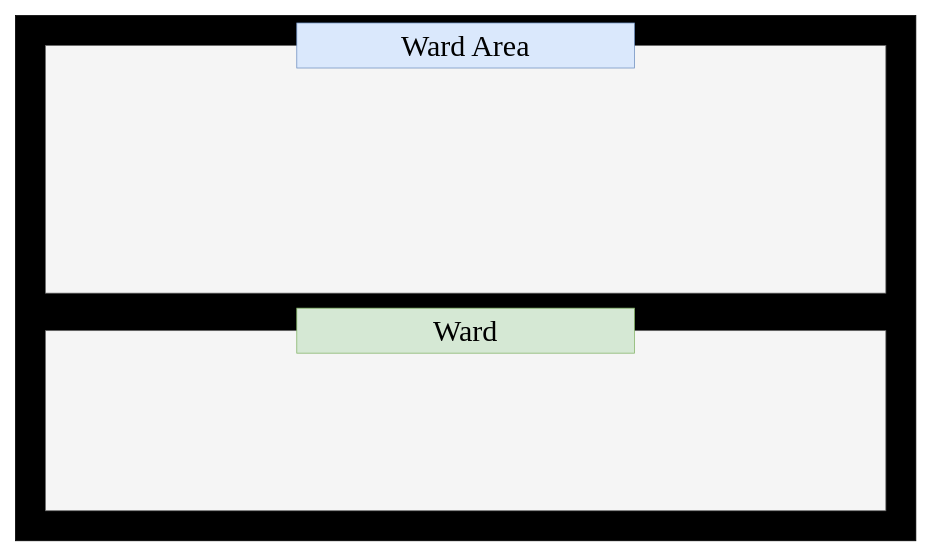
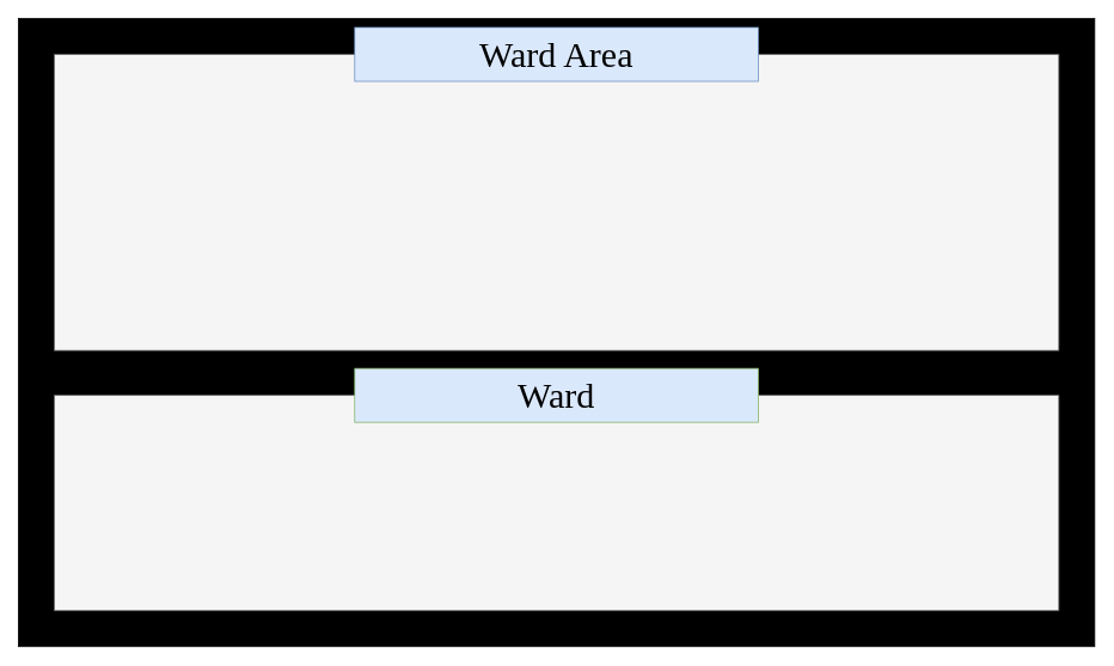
- <mxCell id="6" value="&lt;span style=&quot;font-family: Andika;&quot;&gt;Ward&lt;/span&gt;" style="rounded=0;whiteSpace=wrap;html=1;fontSize=40;fontStyle=0;fontFamily=Quicksand;fontSource=https%3A%2F%2Ffonts.googleapis.com%2Fcss%3Ffamily%3DQuicksand;fillColor=#d5e8d4;strokeColor=#82b366;" vertex="1" parent="1"><mxGeometry x="395" y="410" width="450" height="60" as="geometry" /></mxCell>
+ <mxCell id="6" value="&lt;span style=&quot;font-family: Andika;&quot;&gt;Ward&lt;/span&gt;" style="rounded=0;whiteSpace=wrap;html=1;fontSize=40;fontStyle=0;fontFamily=Quicksand;fontSource=https%3A%2F%2Ffonts.googleapis.com%2Fcss%3Ffamily%3DQuicksand;fillColor=#dae8fc;strokeColor=#82b366;" vertex="1" parent="1"><mxGeometry x="395" y="410" width="450" height="60" as="geometry" /></mxCell>
